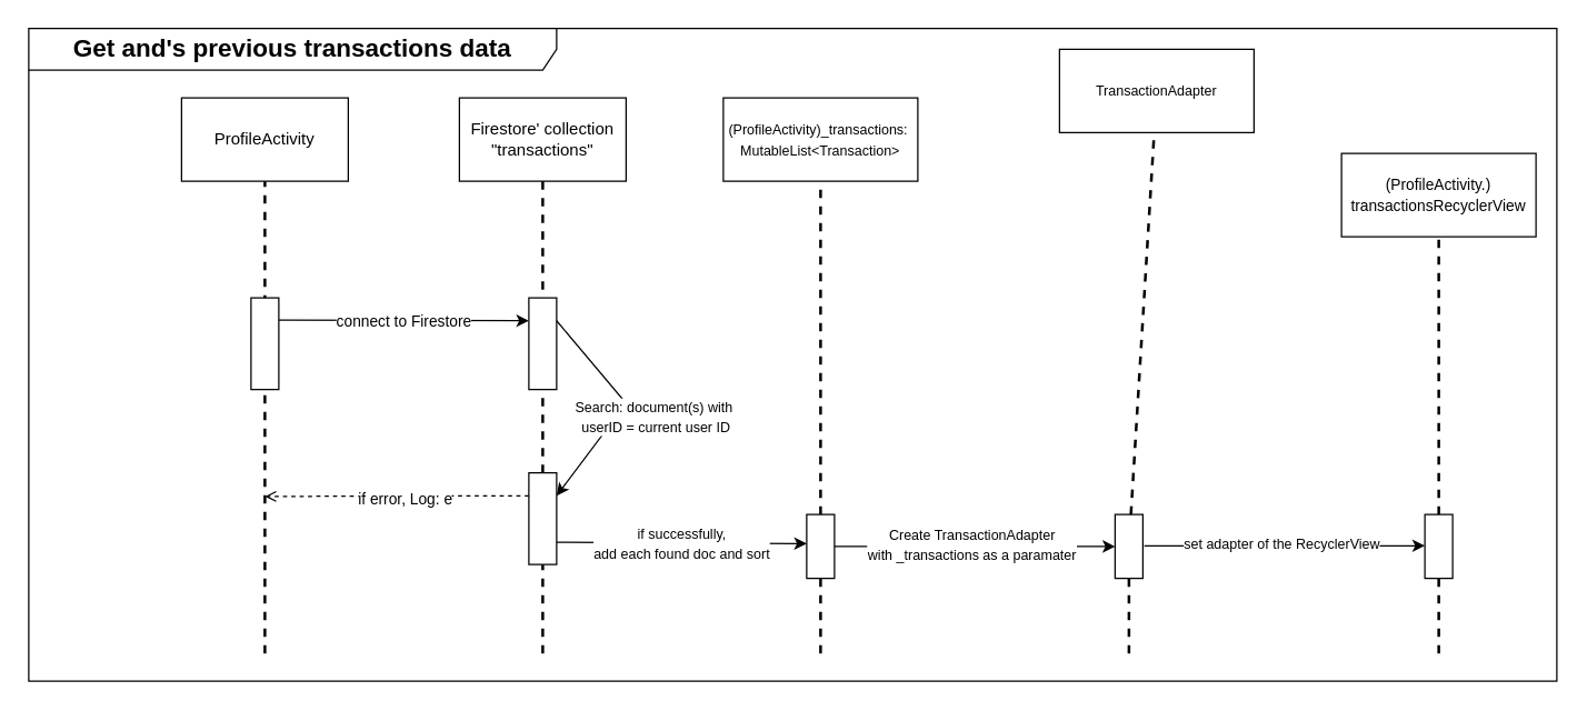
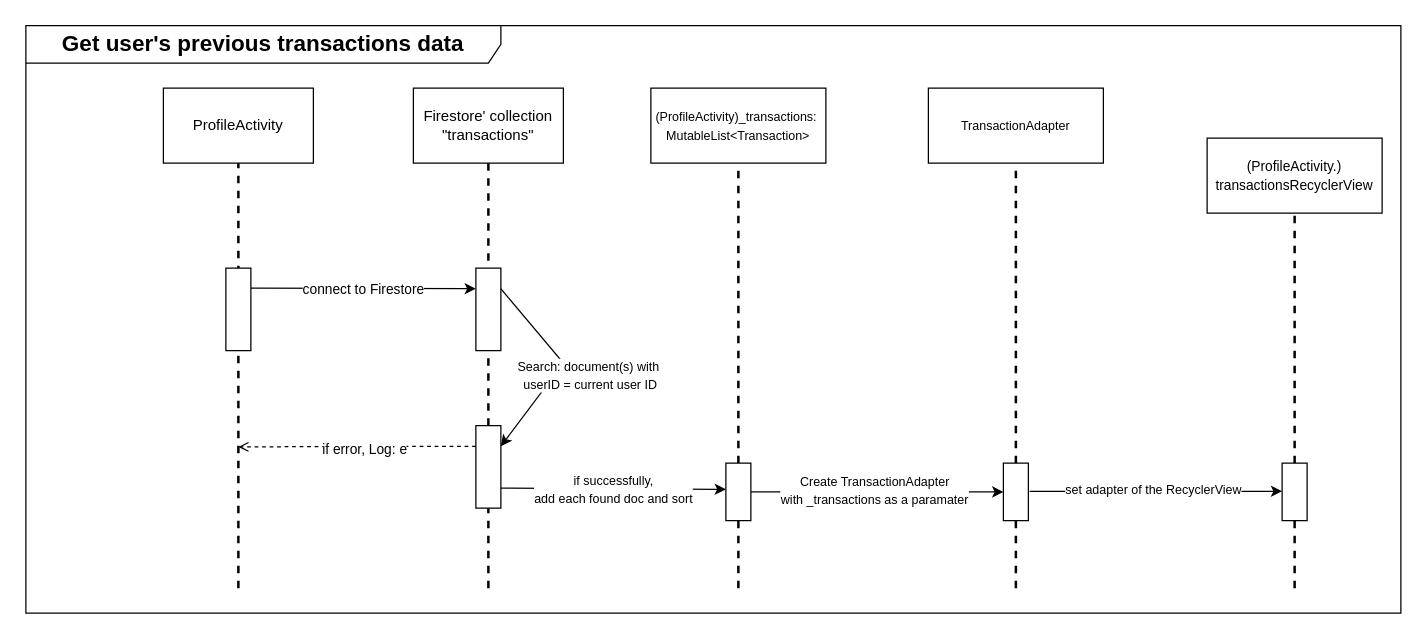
- <mxCell id="24" value="&lt;font style=&quot;font-size: 18px;&quot;&gt;&lt;b&gt;Get and's previous transactions data&lt;/b&gt;&lt;/font&gt;" style="shape=umlFrame;whiteSpace=wrap;html=1;pointerEvents=0;width=380;height=30;" vertex="1" parent="1"><mxGeometry x="20" y="20" width="1100" height="470" as="geometry" /></mxCell>
+ <mxCell id="24" value="&lt;font style=&quot;font-size: 18px;&quot;&gt;&lt;b&gt;Get user's previous transactions data&lt;/b&gt;&lt;/font&gt;" style="shape=umlFrame;whiteSpace=wrap;html=1;pointerEvents=0;width=380;height=30;" vertex="1" parent="1"><mxGeometry x="20" y="20" width="1100" height="470" as="geometry" /></mxCell>
- <mxCell id="25" value="&lt;span style=&quot;font-size: 10px;&quot;&gt;TransactionAdapter&lt;/span&gt;" style="rounded=0;whiteSpace=wrap;html=1;" vertex="1" parent="1"><mxGeometry x="762" y="35" width="140" height="60" as="geometry" /></mxCell>
+ <mxCell id="25" value="&lt;span style=&quot;font-size: 10px;&quot;&gt;TransactionAdapter&lt;/span&gt;" style="rounded=0;whiteSpace=wrap;html=1;" vertex="1" parent="1"><mxGeometry x="742" y="70" width="140" height="60" as="geometry" /></mxCell>
